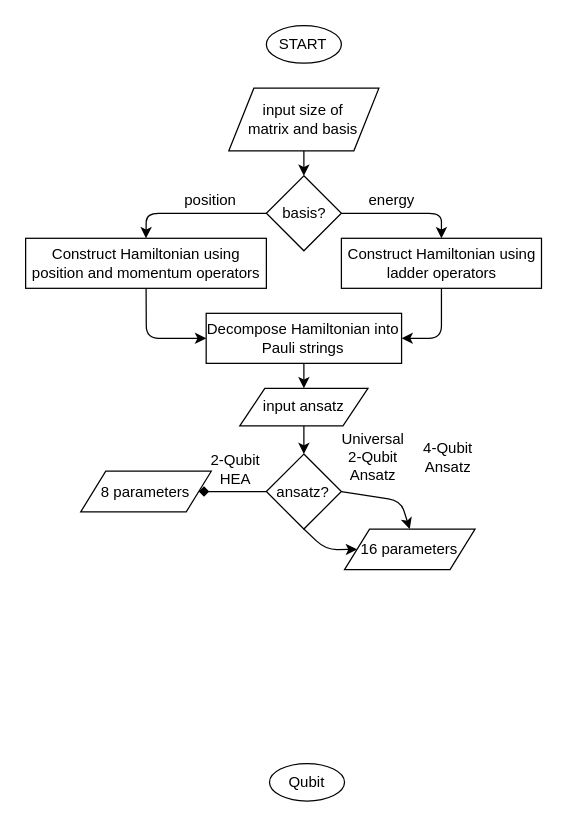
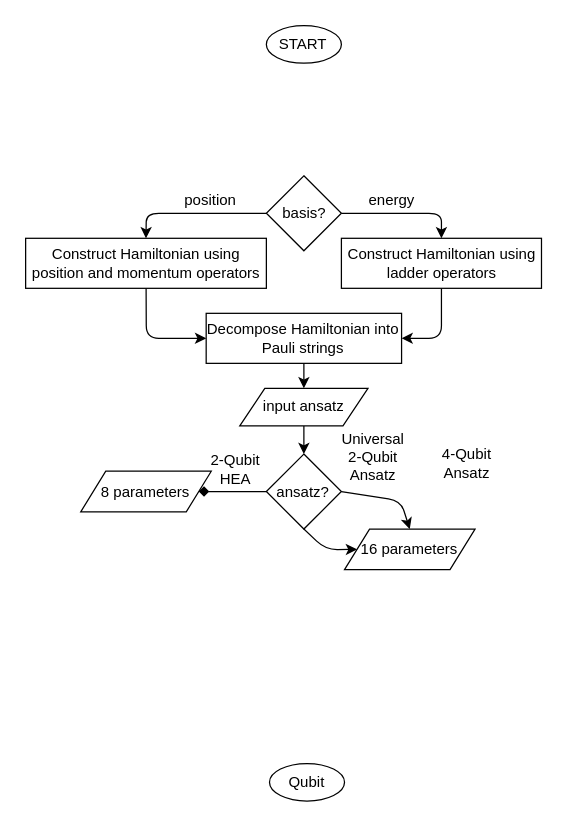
- <mxCell id="10" value="input size of&lt;br&gt;matrix and basis" style="shape=parallelogram;perimeter=parallelogramPerimeter;whiteSpace=wrap;html=1;fixedSize=1;" vertex="1" parent="1"><mxGeometry x="182.49" y="70" width="120" height="50" as="geometry" /></mxCell>
- <mxCell id="9" style="edgeStyle=none;html=1;entryX=0.5;entryY=0;entryDx=0;entryDy=0;" edge="1" parent="1" source="10" target="8"><mxGeometry relative="1" as="geometry" /></mxCell>
- <mxCell id="25" value="4-Qubit Ansatz" style="text;html=1;strokeColor=none;fillColor=none;align=center;verticalAlign=middle;whiteSpace=wrap;rounded=0;" vertex="1" parent="1"><mxGeometry x="327.5" y="350" width="60" height="30" as="geometry" /></mxCell>
+ <mxCell id="25" value="4-Qubit Ansatz" style="text;html=1;strokeColor=none;fillColor=none;align=center;verticalAlign=middle;whiteSpace=wrap;rounded=0;" vertex="1" parent="1"><mxGeometry x="342.5" y="355" width="60" height="30" as="geometry" /></mxCell>
